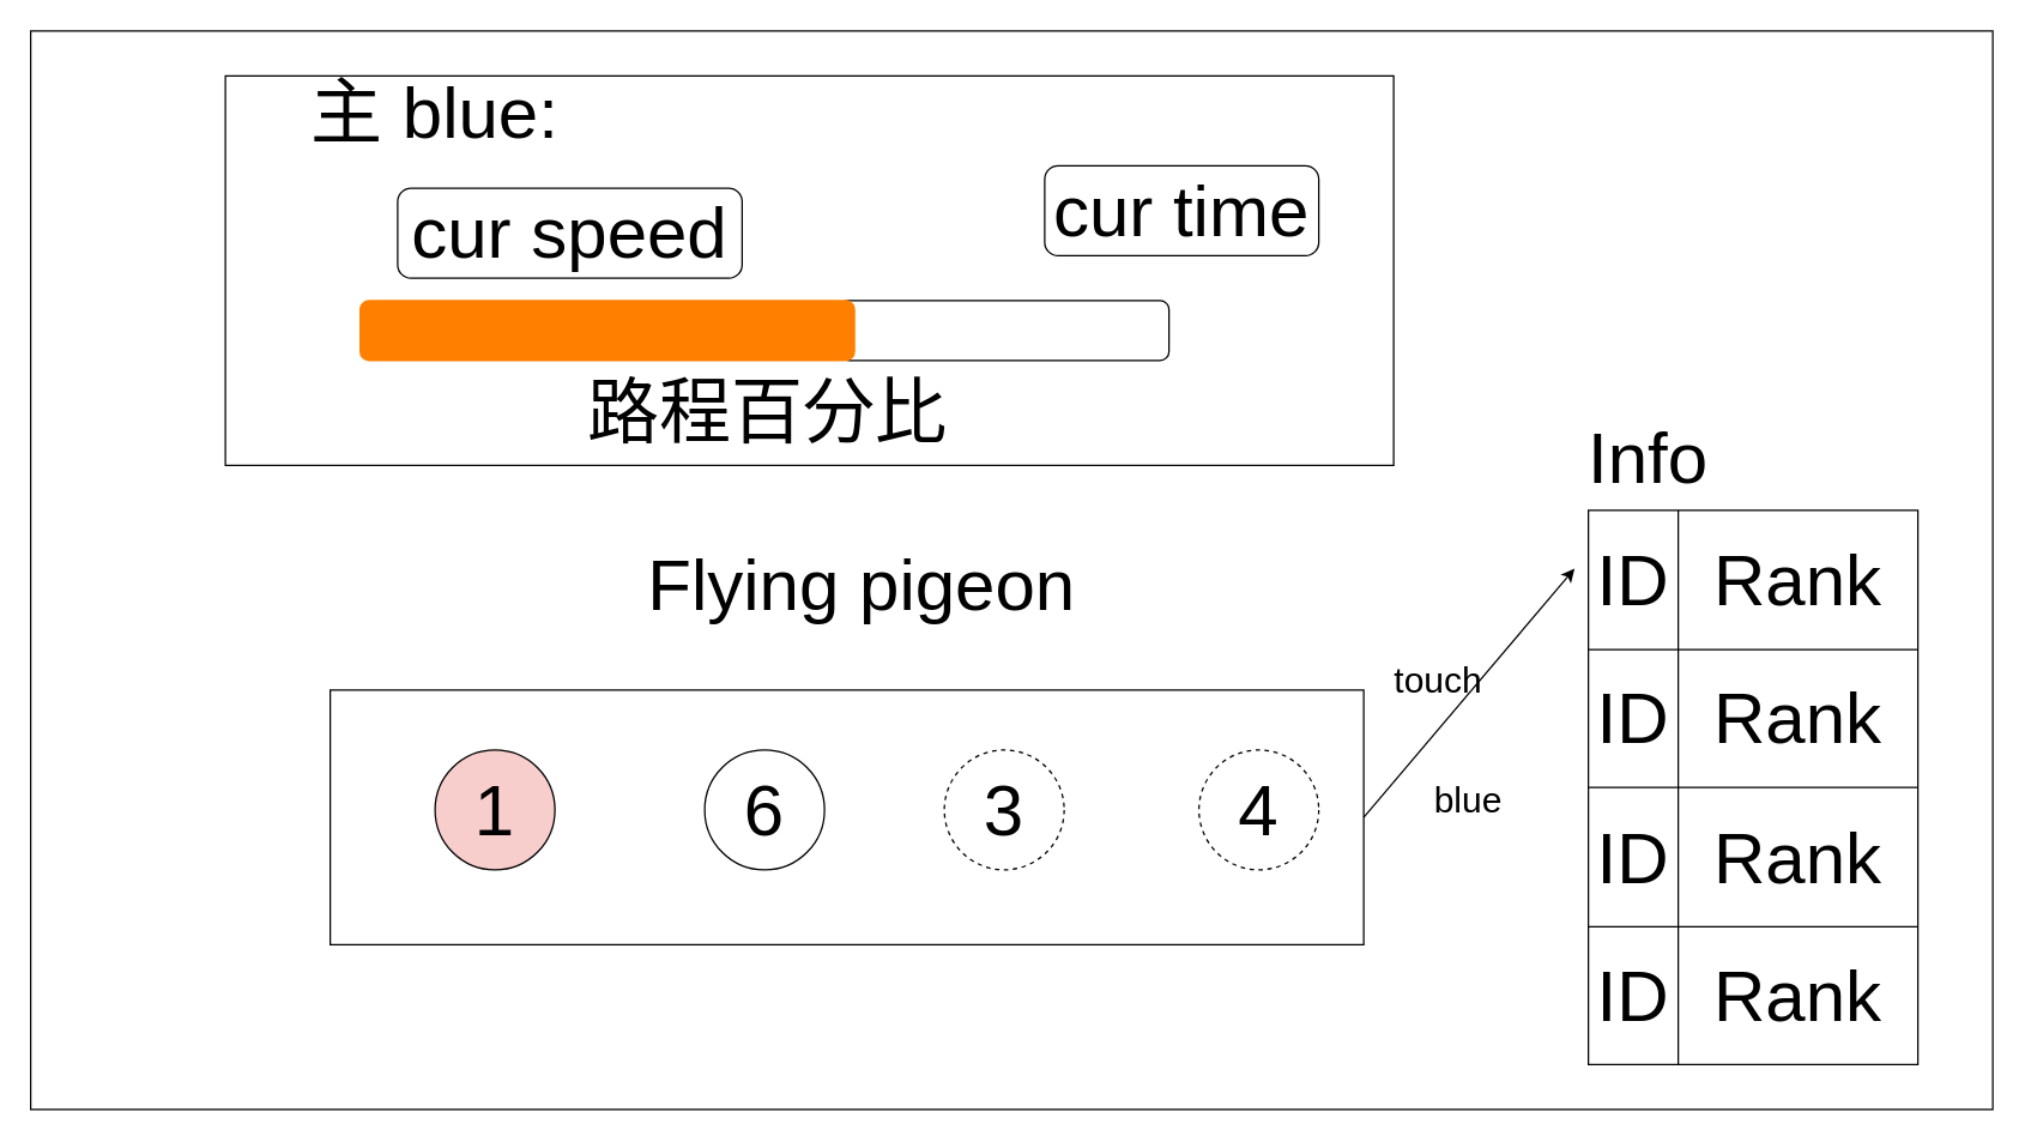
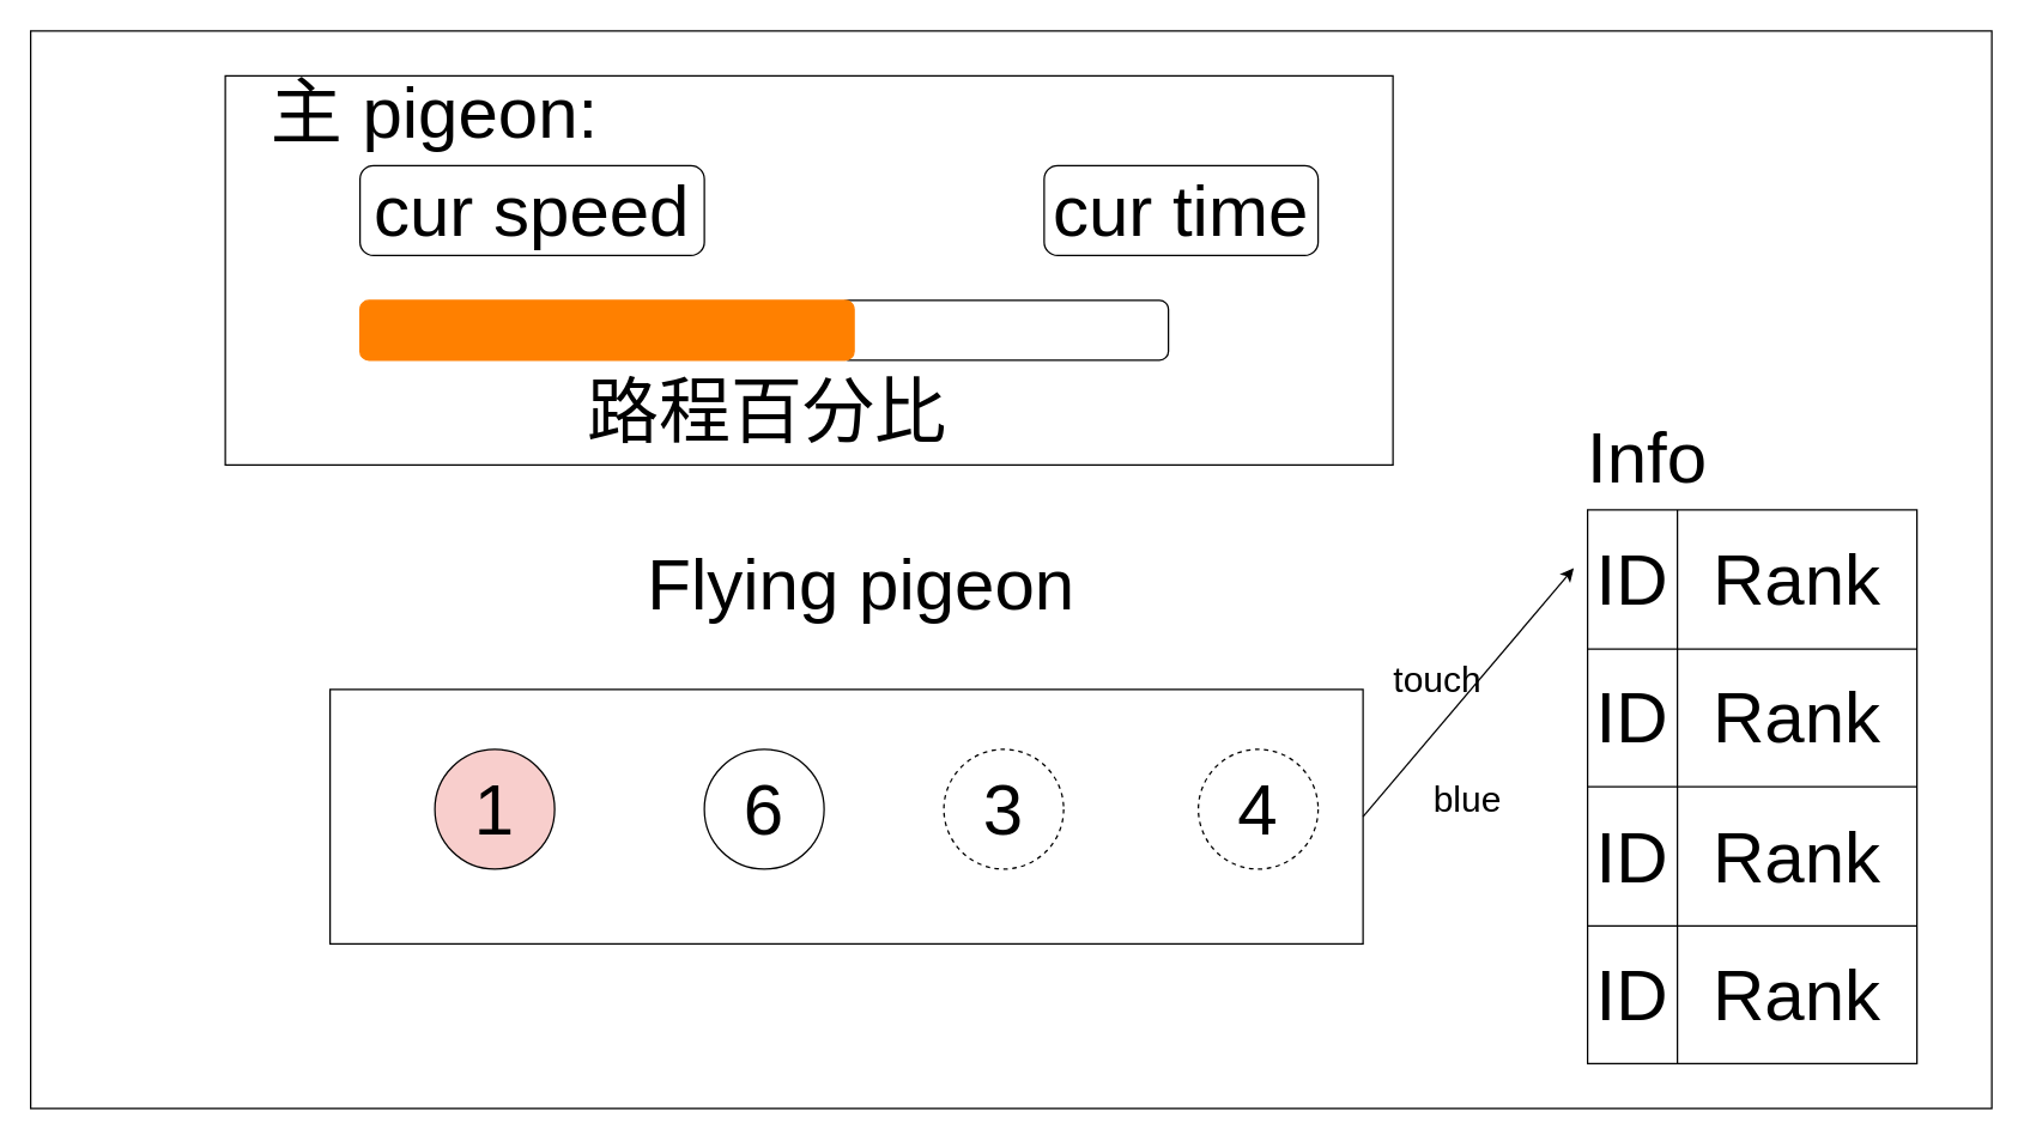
- <mxCell id="28" value="主 blue:" style="text;html=1;strokeColor=none;fillColor=none;align=center;verticalAlign=middle;whiteSpace=wrap;rounded=0;fontSize=48;" vertex="1" parent="1"><mxGeometry x="140" y="60" width="300" height="30" as="geometry" /></mxCell>
+ <mxCell id="28" value="主 pigeon:" style="text;html=1;strokeColor=none;fillColor=none;align=center;verticalAlign=middle;whiteSpace=wrap;rounded=0;fontSize=48;" vertex="1" parent="1"><mxGeometry x="140" y="60" width="300" height="30" as="geometry" /></mxCell>
- <mxCell id="29" value="&lt;span&gt;cur speed&lt;/span&gt;" style="rounded=1;whiteSpace=wrap;html=1;fontSize=48;" vertex="1" parent="1"><mxGeometry x="265" y="125" width="230" height="60" as="geometry" /></mxCell>
+ <mxCell id="29" value="&lt;span&gt;cur speed&lt;/span&gt;" style="rounded=1;whiteSpace=wrap;html=1;fontSize=48;" vertex="1" parent="1"><mxGeometry x="240" y="110" width="230" height="60" as="geometry" /></mxCell>
